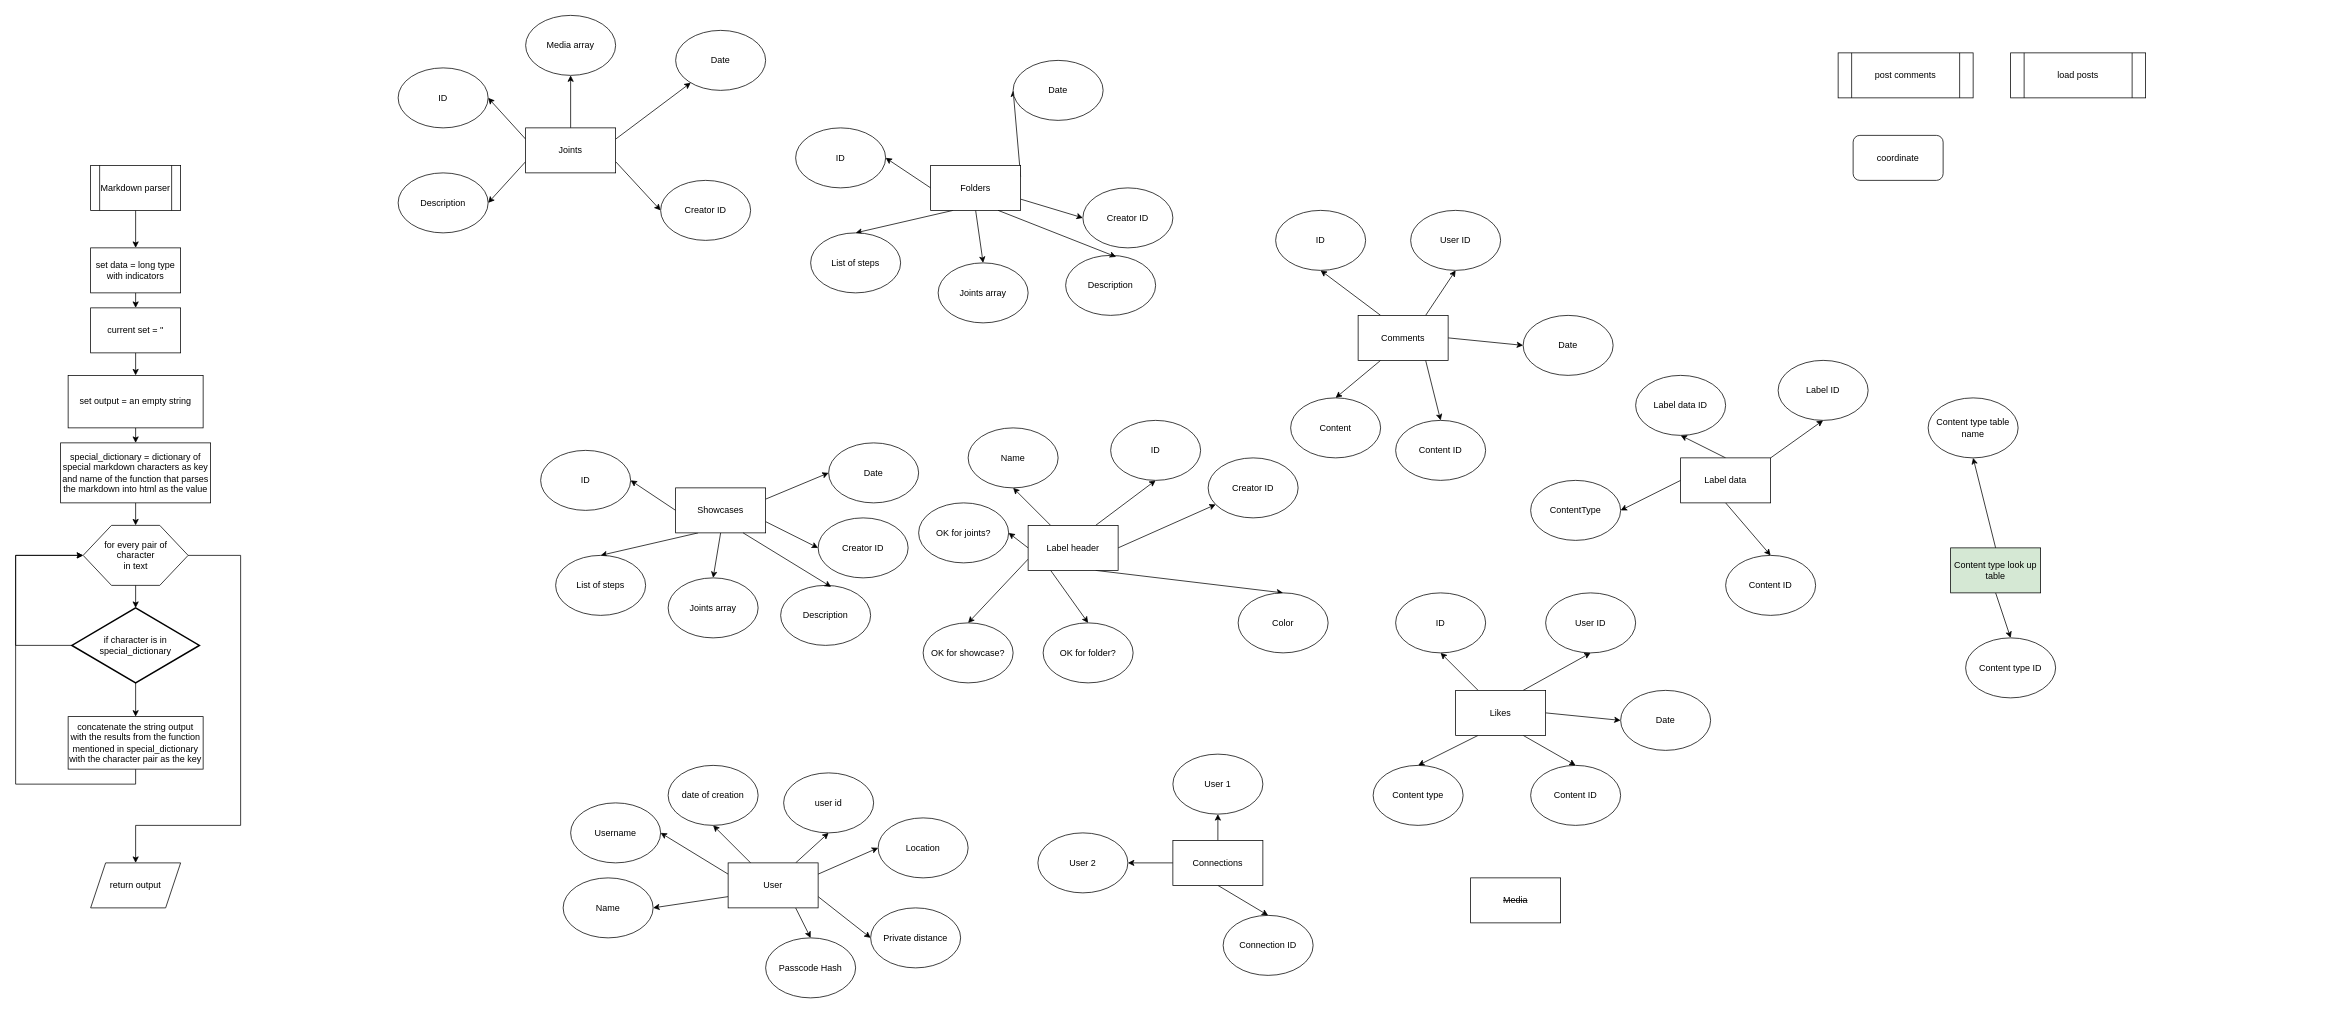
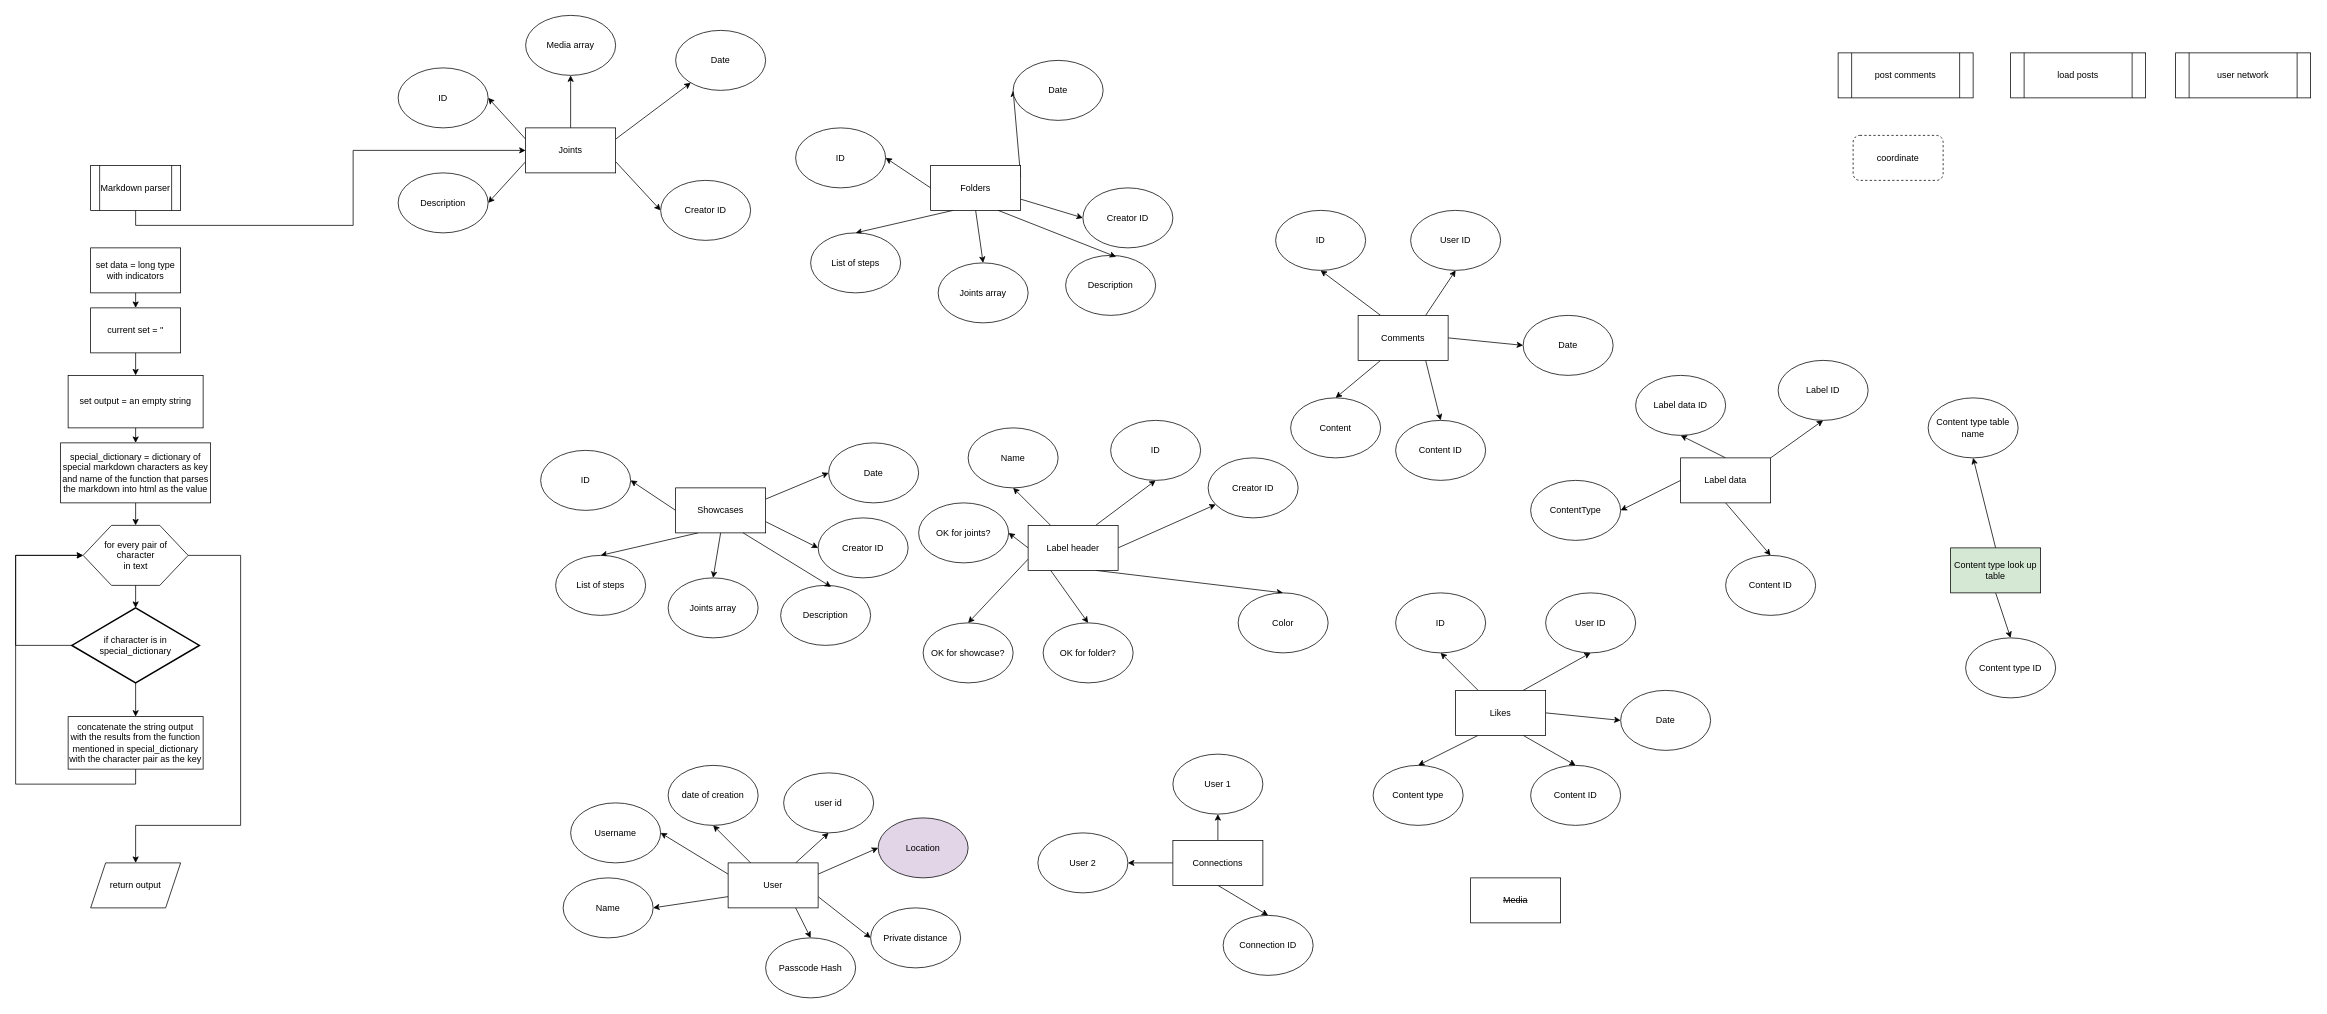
+ <mxCell id="98" value="user network" style="shape=process;whiteSpace=wrap;html=1;backgroundOutline=1;" parent="1" vertex="1"><mxGeometry x="2900" y="70" width="180" height="60" as="geometry" /></mxCell>
- <mxCell id="96" value="coordinate" style="rounded=1;whiteSpace=wrap;html=1;" parent="1" vertex="1"><mxGeometry x="2470" y="180" width="120" height="60" as="geometry" /></mxCell>
+ <mxCell id="96" value="coordinate" style="rounded=1;whiteSpace=wrap;html=1;dashed=1;" parent="1" vertex="1"><mxGeometry x="2470" y="180" width="120" height="60" as="geometry" /></mxCell>
- <mxCell id="120" style="edgeStyle=orthogonalEdgeStyle;rounded=0;orthogonalLoop=1;jettySize=auto;html=1;exitX=0.5;exitY=1;exitDx=0;exitDy=0;entryX=0.5;entryY=0;entryDx=0;entryDy=0;" edge="1" parent="1" source="121" target="123"><mxGeometry relative="1" as="geometry" /></mxCell>
+ <mxCell id="120" style="edgeStyle=orthogonalEdgeStyle;rounded=0;orthogonalLoop=1;jettySize=auto;html=1;exitX=0.5;exitY=1;exitDx=0;exitDy=0;" edge="1" parent="1" source="121" target="7"><mxGeometry relative="1" as="geometry" /></mxCell>
- <mxCell id="51" value="Location" style="ellipse;whiteSpace=wrap;html=1;" parent="1" vertex="1"><mxGeometry x="1170" y="1090" width="120" height="80" as="geometry" /></mxCell>
+ <mxCell id="51" value="Location" style="ellipse;whiteSpace=wrap;html=1;fillColor=#e1d5e7;" parent="1" vertex="1"><mxGeometry x="1170" y="1090" width="120" height="80" as="geometry" /></mxCell>
